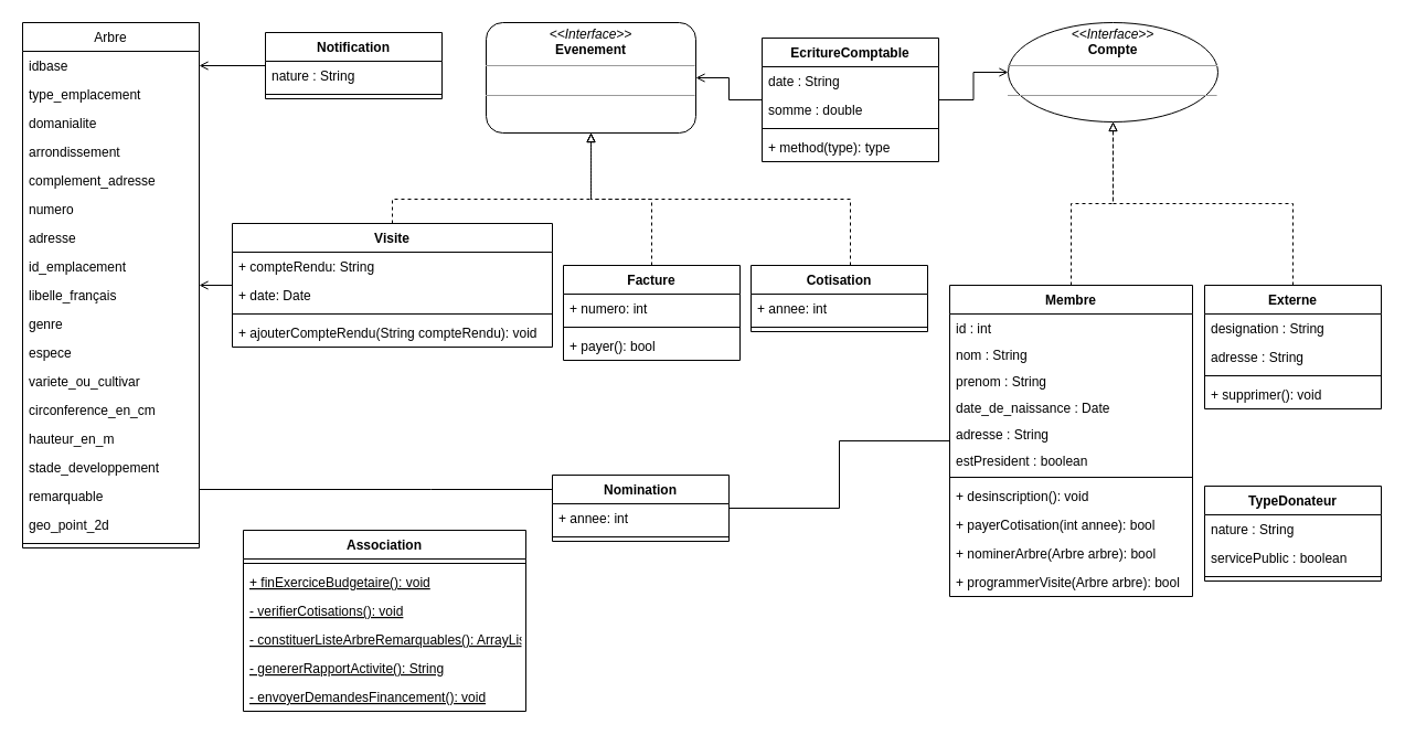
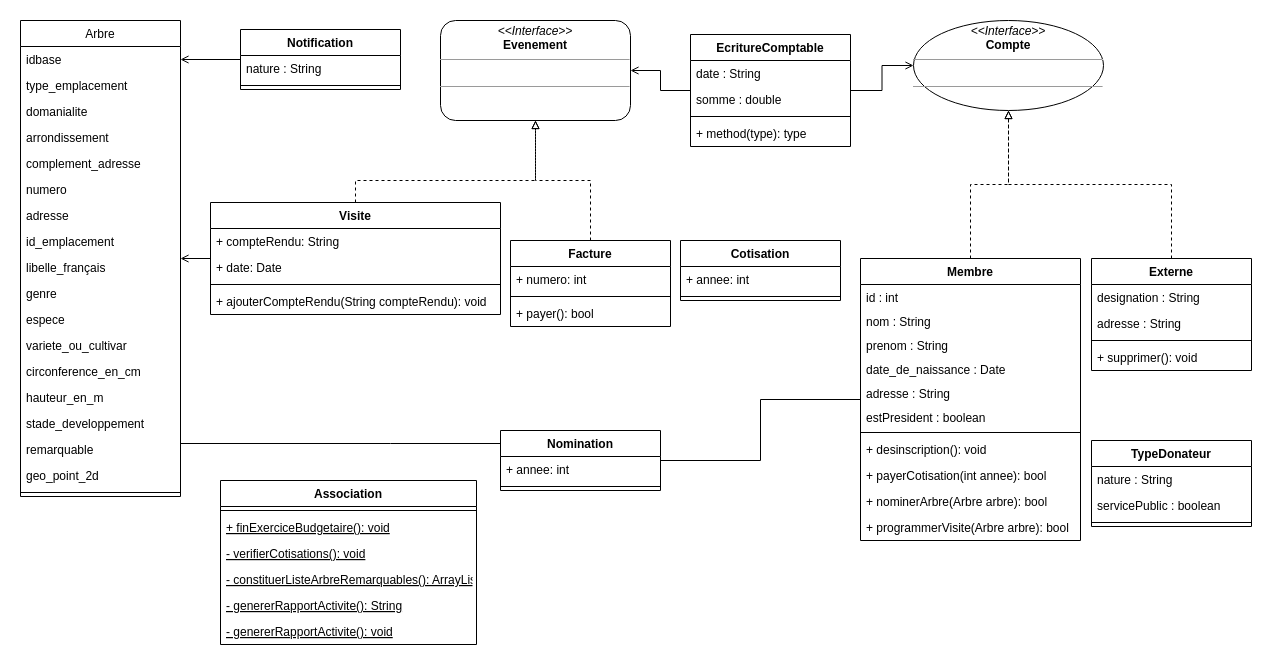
- <mxCell id="57" style="edgeStyle=orthogonalEdgeStyle;rounded=0;orthogonalLoop=1;jettySize=auto;html=1;entryX=0.5;entryY=1;entryDx=0;entryDy=0;startArrow=none;startFill=0;endArrow=block;endFill=0;dashed=1;" edge="1" parent="1" source="58" target="49"><mxGeometry relative="1" as="geometry"><Array as="points"><mxPoint x="770" y="180" /><mxPoint x="535" y="180" /></Array></mxGeometry></mxCell>
- <mxCell id="84" value="- envoyerDemandesFinancement(): void" style="text;strokeColor=none;fillColor=none;align=left;verticalAlign=top;spacingLeft=4;spacingRight=4;overflow=hidden;rotatable=0;points=[[0,0.5],[1,0.5]];portConstraint=eastwest;fontStyle=4" vertex="1" parent="78"><mxGeometry y="138" width="256" height="26" as="geometry" /></mxCell>
+ <mxCell id="84" value="- genererRapportActivite(): void" style="text;strokeColor=none;fillColor=none;align=left;verticalAlign=top;spacingLeft=4;spacingRight=4;overflow=hidden;rotatable=0;points=[[0,0.5],[1,0.5]];portConstraint=eastwest;fontStyle=4" vertex="1" parent="78"><mxGeometry y="138" width="256" height="26" as="geometry" /></mxCell>
